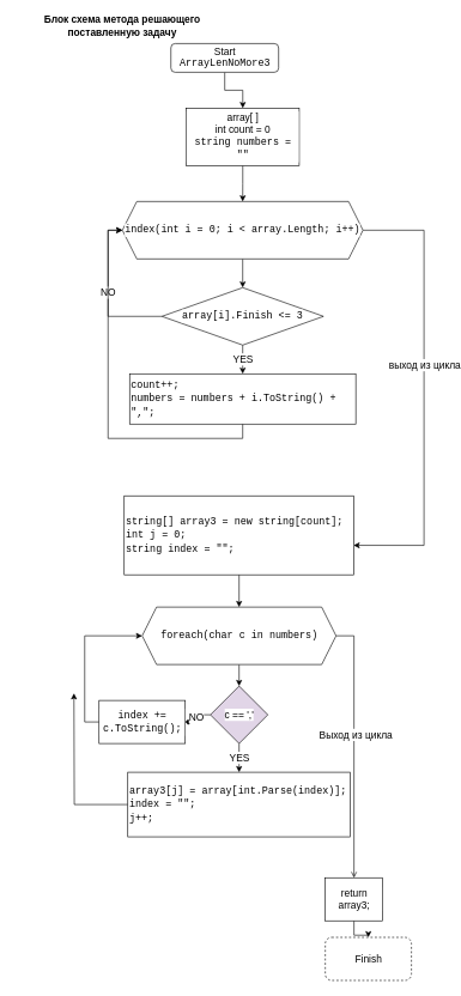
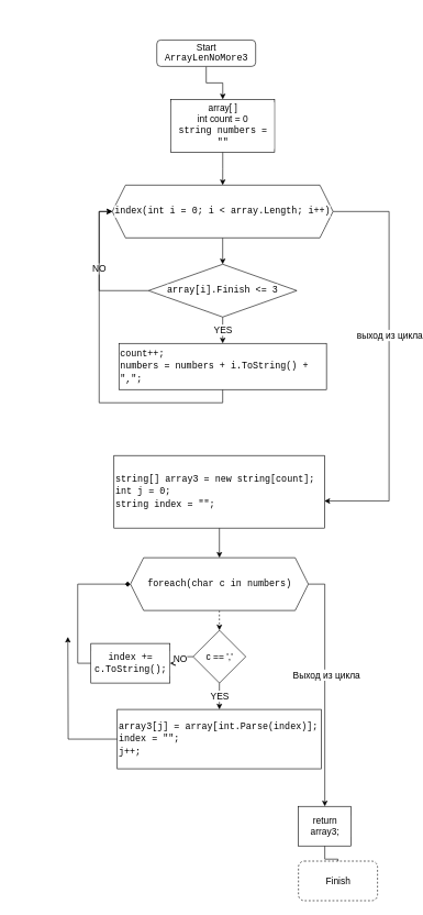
- <mxCell id="2" value="Блок схема метода решающего поставленную задачу" style="text;html=1;strokeColor=none;fillColor=none;align=center;verticalAlign=middle;whiteSpace=wrap;rounded=0;fontStyle=1;fontSize=14;" vertex="1" parent="1"><mxGeometry x="20" y="20" width="300" height="30" as="geometry" /></mxCell>
- <mxCell id="27" style="edgeStyle=orthogonalEdgeStyle;rounded=0;orthogonalLoop=1;jettySize=auto;html=1;exitX=0;exitY=0.5;exitDx=0;exitDy=0;entryX=0;entryY=0.5;entryDx=0;entryDy=0;fontSize=14;fontColor=#000000;" edge="1" parent="1" source="28" target="21"><mxGeometry relative="1" as="geometry" /></mxCell>
+ <mxCell id="27" style="edgeStyle=orthogonalEdgeStyle;rounded=0;orthogonalLoop=1;jettySize=auto;html=1;exitX=0;exitY=0.5;exitDx=0;exitDy=0;entryX=0;entryY=0.5;entryDx=0;entryDy=0;fontSize=14;fontColor=#000000;endArrow=diamond;" edge="1" parent="1" source="28" target="21"><mxGeometry relative="1" as="geometry" /></mxCell>
- <mxCell id="18" style="edgeStyle=orthogonalEdgeStyle;rounded=0;orthogonalLoop=1;jettySize=auto;html=1;exitX=0.5;exitY=1;exitDx=0;exitDy=0;entryX=0.5;entryY=0;entryDx=0;entryDy=0;fontSize=14;fontColor=#000000;" edge="1" parent="1" source="21" target="24"><mxGeometry relative="1" as="geometry" /></mxCell>
+ <mxCell id="18" style="edgeStyle=orthogonalEdgeStyle;rounded=0;orthogonalLoop=1;jettySize=auto;html=1;exitX=0.5;exitY=1;exitDx=0;exitDy=0;entryX=0.5;entryY=0;entryDx=0;entryDy=0;fontSize=14;fontColor=#000000;dashed=1;" edge="1" parent="1" source="21" target="24"><mxGeometry relative="1" as="geometry" /></mxCell>
- <mxCell id="24" value="с == ','" style="rhombus;whiteSpace=wrap;html=1;labelBackgroundColor=#FFFFFF;fontSize=14;fontColor=#000000;fillColor=#e1d5e7;" vertex="1" parent="1"><mxGeometry x="292.5" y="955" width="80" height="80" as="geometry" /></mxCell>
+ <mxCell id="24" value="с == ','" style="rhombus;whiteSpace=wrap;html=1;labelBackgroundColor=#FFFFFF;fontSize=14;fontColor=#000000;" vertex="1" parent="1"><mxGeometry x="292.5" y="955" width="80" height="80" as="geometry" /></mxCell>
- <mxCell id="23" value="NO" style="edgeStyle=orthogonalEdgeStyle;rounded=0;orthogonalLoop=1;jettySize=auto;html=1;fontSize=14;fontColor=#000000;endArrow=diamond;" edge="1" parent="1" source="24" target="28"><mxGeometry relative="1" as="geometry" /></mxCell>
+ <mxCell id="23" value="NO" style="edgeStyle=orthogonalEdgeStyle;rounded=0;orthogonalLoop=1;jettySize=auto;html=1;fontSize=14;fontColor=#000000;" edge="1" parent="1" source="24" target="28"><mxGeometry relative="1" as="geometry" /></mxCell>
- <mxCell id="19" style="edgeStyle=orthogonalEdgeStyle;rounded=0;orthogonalLoop=1;jettySize=auto;html=1;exitX=1;exitY=0.5;exitDx=0;exitDy=0;fontSize=14;fontColor=#000000;endArrow=open;" edge="1" parent="1" source="21" target="30"><mxGeometry relative="1" as="geometry" /></mxCell>
+ <mxCell id="19" style="edgeStyle=orthogonalEdgeStyle;rounded=0;orthogonalLoop=1;jettySize=auto;html=1;exitX=1;exitY=0.5;exitDx=0;exitDy=0;fontSize=14;fontColor=#000000;" edge="1" parent="1" source="21" target="30"><mxGeometry relative="1" as="geometry" /></mxCell>
- <mxCell id="29" value="" style="edgeStyle=orthogonalEdgeStyle;rounded=0;orthogonalLoop=1;jettySize=auto;html=1;fontSize=14;fontColor=#000000;" edge="1" parent="1" source="30" target="31"><mxGeometry relative="1" as="geometry" /></mxCell>
+ <mxCell id="29" value="" style="edgeStyle=orthogonalEdgeStyle;rounded=0;orthogonalLoop=1;jettySize=auto;html=1;fontSize=14;fontColor=#000000;endArrow=none;" edge="1" parent="1" source="30" target="31"><mxGeometry relative="1" as="geometry" /></mxCell>
